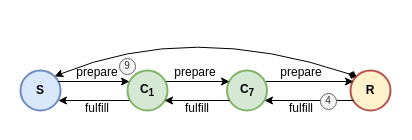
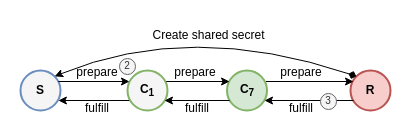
+ <mxCell id="13" value="Create shared secret" style="text;html=1;strokeColor=none;fillColor=none;align=center;verticalAlign=middle;whiteSpace=wrap;rounded=0;" vertex="1" parent="1"><mxGeometry x="142" y="25" width="133" height="20" as="geometry" /></mxCell>
- <mxCell id="17" value="9" style="ellipse;whiteSpace=wrap;html=1;aspect=fixed;strokeWidth=1;fillColor=#f5f5f5;strokeColor=#666666;fontColor=#333333;spacingTop=-3;fontSize=10;" vertex="1" parent="1"><mxGeometry x="119" y="58" width="16" height="16" as="geometry" /></mxCell>
+ <mxCell id="17" value="2" style="ellipse;whiteSpace=wrap;html=1;aspect=fixed;strokeWidth=1;fillColor=#f5f5f5;strokeColor=#666666;fontColor=#333333;spacingTop=-3;fontSize=10;" vertex="1" parent="1"><mxGeometry x="119" y="58" width="16" height="16" as="geometry" /></mxCell>
- <mxCell id="2" value="S" style="ellipse;whiteSpace=wrap;html=1;aspect=fixed;strokeWidth=2;fontStyle=1;fillColor=#dae8fc;strokeColor=#6c8ebf;" vertex="1" parent="1"><mxGeometry x="20" y="70" width="40" height="40" as="geometry" /></mxCell>
+ <mxCell id="2" value="S" style="ellipse;whiteSpace=wrap;html=1;aspect=fixed;strokeWidth=2;fontStyle=1;fillColor=#f5f5f5;strokeColor=#6c8ebf;" vertex="1" parent="1"><mxGeometry x="20" y="70" width="40" height="40" as="geometry" /></mxCell>
- <mxCell id="4" value="C&lt;sub&gt;1&lt;/sub&gt;" style="ellipse;whiteSpace=wrap;html=1;aspect=fixed;strokeWidth=2;fontStyle=1;fillColor=#d5e8d4;strokeColor=#82b366;" vertex="1" parent="1"><mxGeometry x="127" y="70" width="40" height="40" as="geometry" /></mxCell>
+ <mxCell id="4" value="C&lt;sub&gt;1&lt;/sub&gt;" style="ellipse;whiteSpace=wrap;html=1;aspect=fixed;strokeWidth=2;fontStyle=1;fillColor=#f5f5f5;strokeColor=#82b366;" vertex="1" parent="1"><mxGeometry x="127" y="70" width="40" height="40" as="geometry" /></mxCell>
- <mxCell id="3" value="R" style="ellipse;whiteSpace=wrap;html=1;aspect=fixed;strokeWidth=2;fontStyle=1;fillColor=#fff2cc;strokeColor=#b85450;" vertex="1" parent="1"><mxGeometry x="350" y="70" width="40" height="40" as="geometry" /></mxCell>
+ <mxCell id="3" value="R" style="ellipse;whiteSpace=wrap;html=1;aspect=fixed;strokeWidth=2;fontStyle=1;fillColor=#f8cecc;strokeColor=#b85450;" vertex="1" parent="1"><mxGeometry x="350" y="70" width="40" height="40" as="geometry" /></mxCell>
- <mxCell id="19" value="4" style="ellipse;whiteSpace=wrap;html=1;aspect=fixed;strokeWidth=1;fillColor=#f5f5f5;strokeColor=#666666;fontColor=#333333;spacingTop=-3;fontSize=10;" vertex="1" parent="1"><mxGeometry x="320" y="93" width="16" height="16" as="geometry" /></mxCell>
+ <mxCell id="19" value="3" style="ellipse;whiteSpace=wrap;html=1;aspect=fixed;strokeWidth=1;fillColor=#f5f5f5;strokeColor=#666666;fontColor=#333333;spacingTop=-3;fontSize=10;" vertex="1" parent="1"><mxGeometry x="320" y="93" width="16" height="16" as="geometry" /></mxCell>
